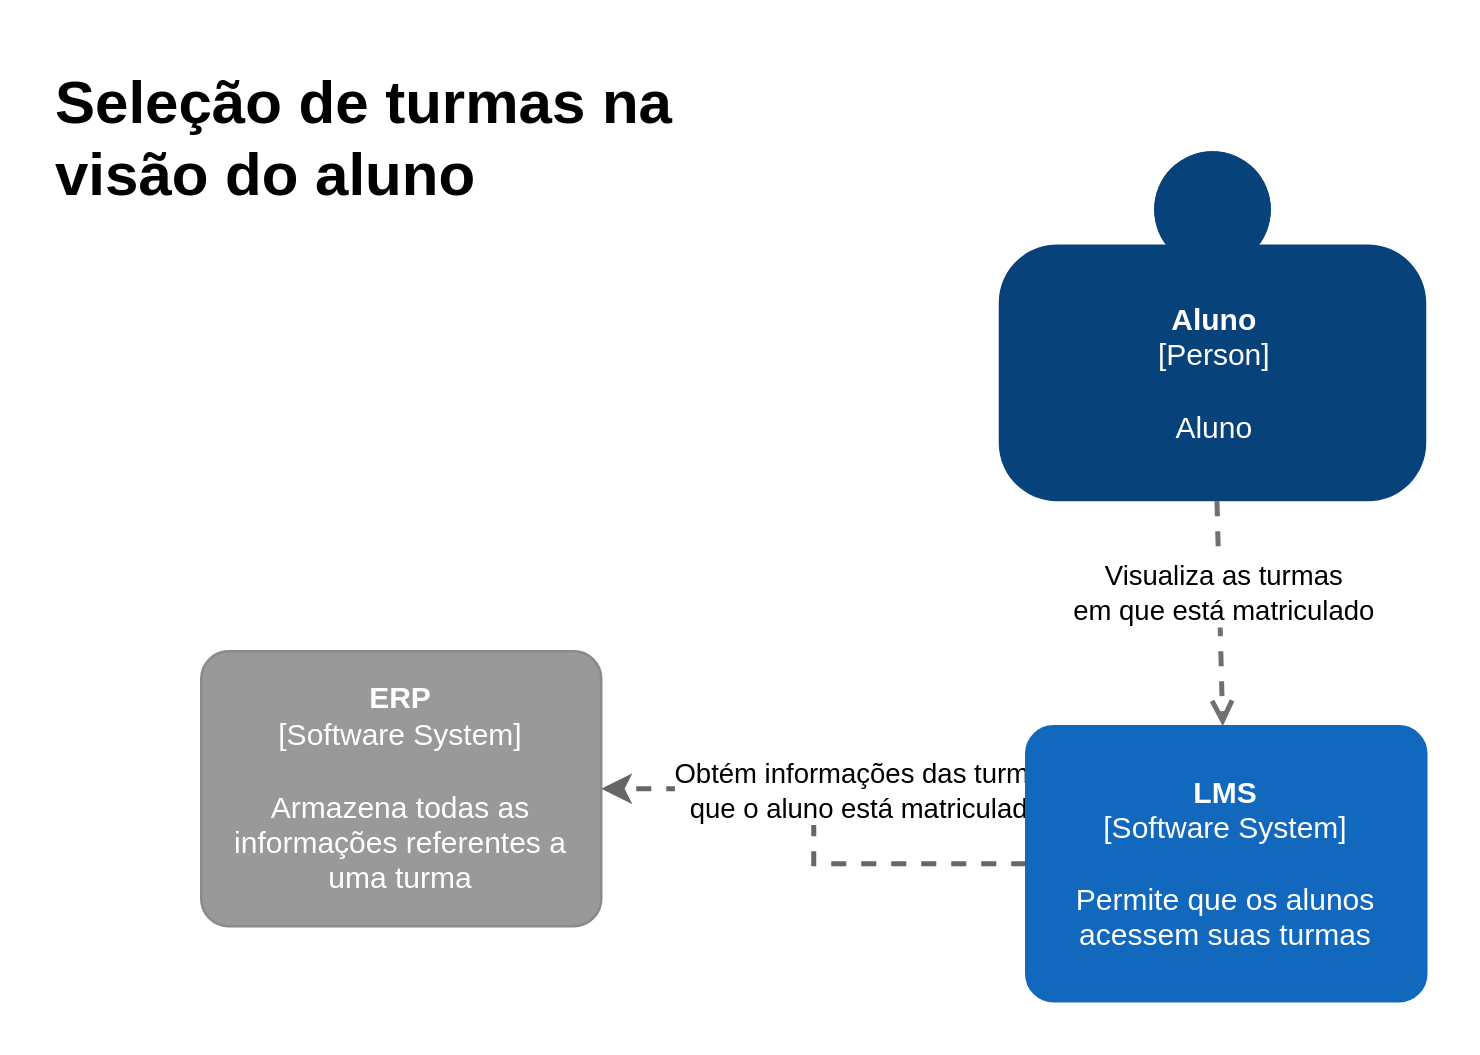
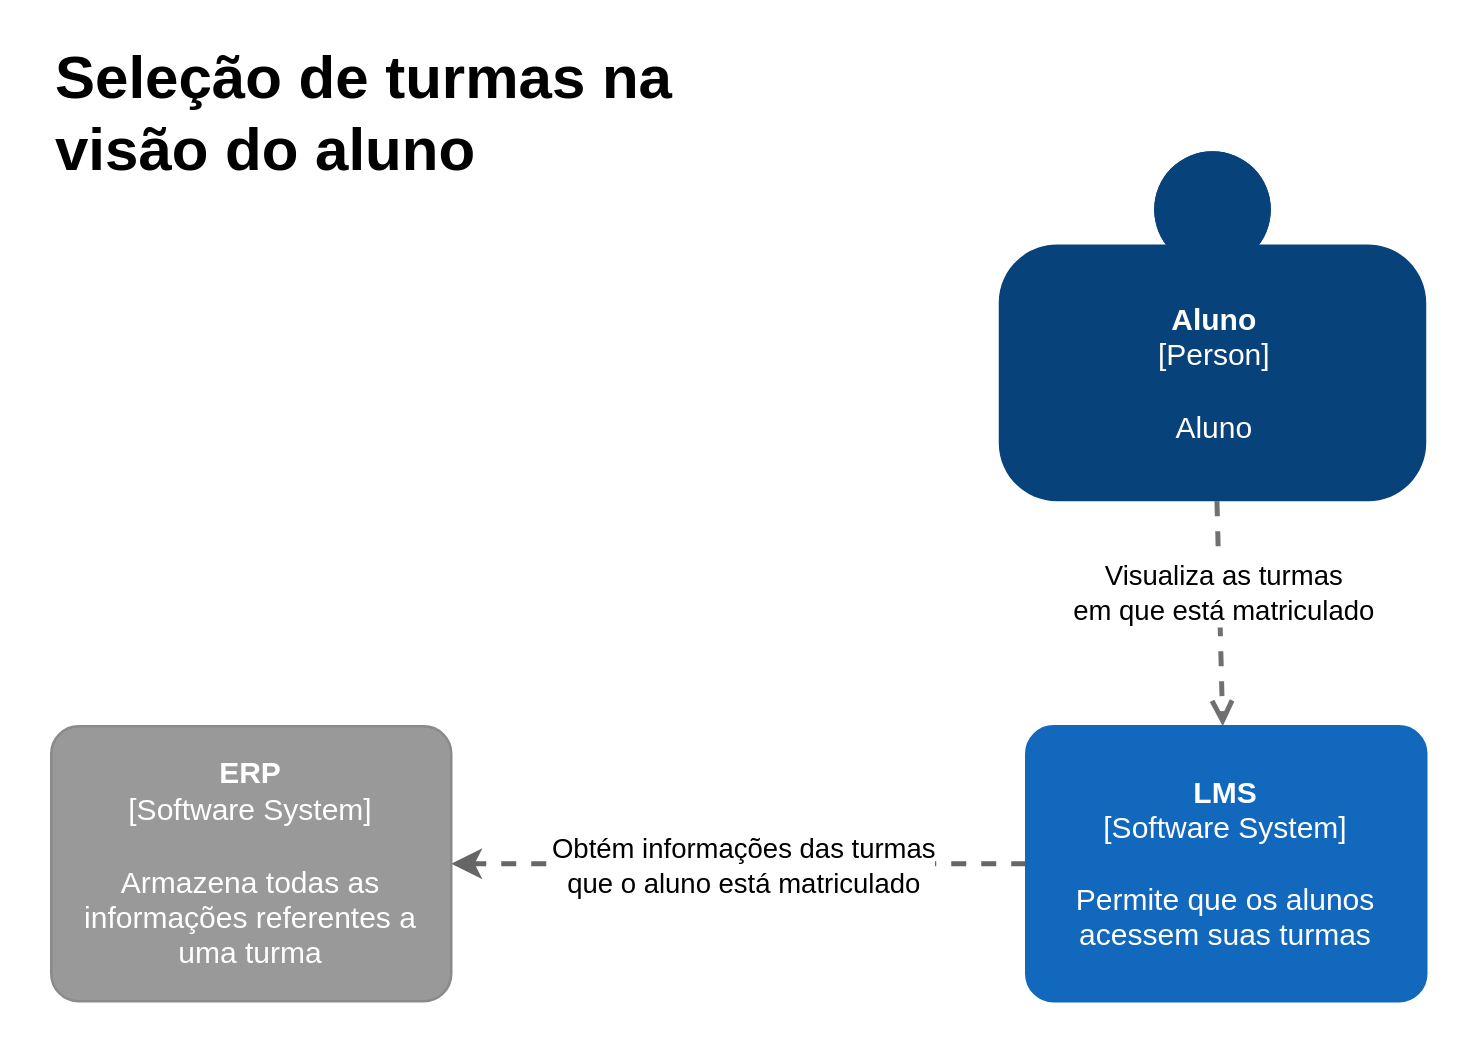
- <mxCell id="9" value="&lt;h1 style=&quot;margin-top: 0px;&quot;&gt;Seleção de turmas na visão do aluno&lt;/h1&gt;&lt;p&gt;&lt;br&gt;&lt;/p&gt;" style="text;html=1;whiteSpace=wrap;overflow=hidden;rounded=0;" parent="1" vertex="1"><mxGeometry x="20" y="20" width="300" height="120" as="geometry" /></mxCell>
+ <mxCell id="9" value="&lt;h1 style=&quot;margin-top: 0px;&quot;&gt;Seleção de turmas na visão do aluno&lt;/h1&gt;&lt;p&gt;&lt;br&gt;&lt;/p&gt;" style="text;html=1;whiteSpace=wrap;overflow=hidden;rounded=0;" parent="1" vertex="1"><mxGeometry x="20" y="10" width="300" height="120" as="geometry" /></mxCell>
- <mxCell id="7" value="&lt;b&gt;ERP&lt;/b&gt;&lt;div&gt;[Software System]&lt;/div&gt;&lt;br&gt;&lt;div&gt;Armazena todas as informações referentes a uma turma&lt;/div&gt;" style="rounded=1;whiteSpace=wrap;html=1;labelBackgroundColor=none;fillColor=#999999;fontColor=#ffffff;align=center;arcSize=10;strokeColor=#8A8A8A;metaEdit=1;metaData={&quot;c4Type&quot;:{&quot;editable&quot;:false}};points=[[0.25,0,0],[0.5,0,0],[0.75,0,0],[1,0.25,0],[1,0.5,0],[1,0.75,0],[0.75,1,0],[0.5,1,0],[0.25,1,0],[0,0.75,0],[0,0.5,0],[0,0.25,0]];" parent="1" vertex="1"><mxGeometry x="80" y="260" width="160" height="110.0" as="geometry" /></mxCell>
+ <mxCell id="7" value="&lt;b&gt;ERP&lt;/b&gt;&lt;div&gt;[Software System]&lt;/div&gt;&lt;br&gt;&lt;div&gt;Armazena todas as informações referentes a uma turma&lt;/div&gt;" style="rounded=1;whiteSpace=wrap;html=1;labelBackgroundColor=none;fillColor=#999999;fontColor=#ffffff;align=center;arcSize=10;strokeColor=#8A8A8A;metaEdit=1;metaData={&quot;c4Type&quot;:{&quot;editable&quot;:false}};points=[[0.25,0,0],[0.5,0,0],[0.75,0,0],[1,0.25,0],[1,0.5,0],[1,0.75,0],[0.75,1,0],[0.5,1,0],[0.25,1,0],[0,0.75,0],[0,0.5,0],[0,0.25,0]];" parent="1" vertex="1"><mxGeometry x="20" y="290" width="160" height="110.0" as="geometry" /></mxCell>
